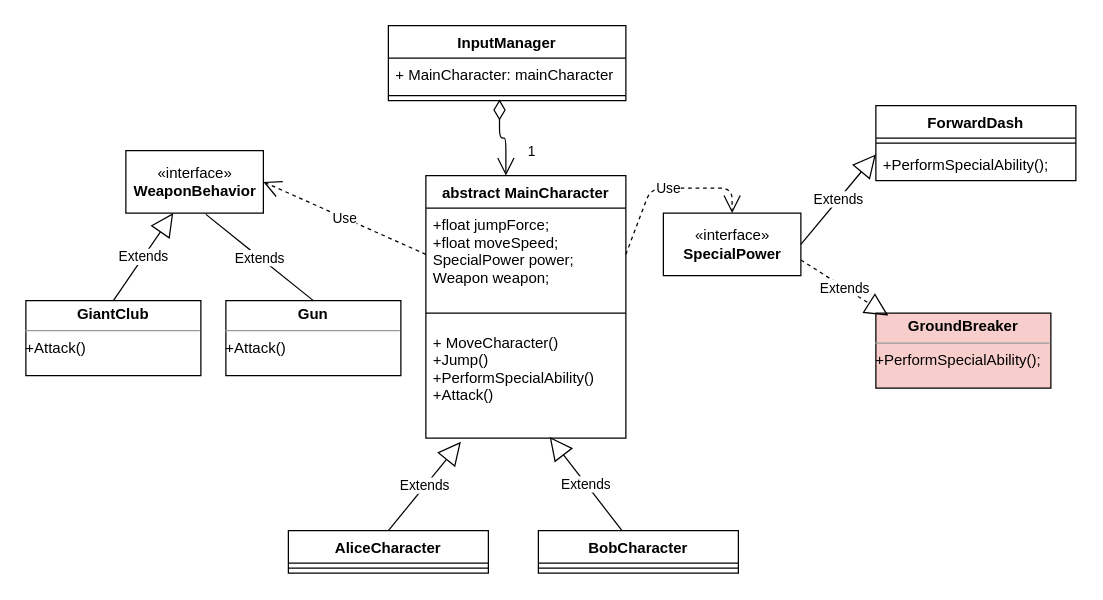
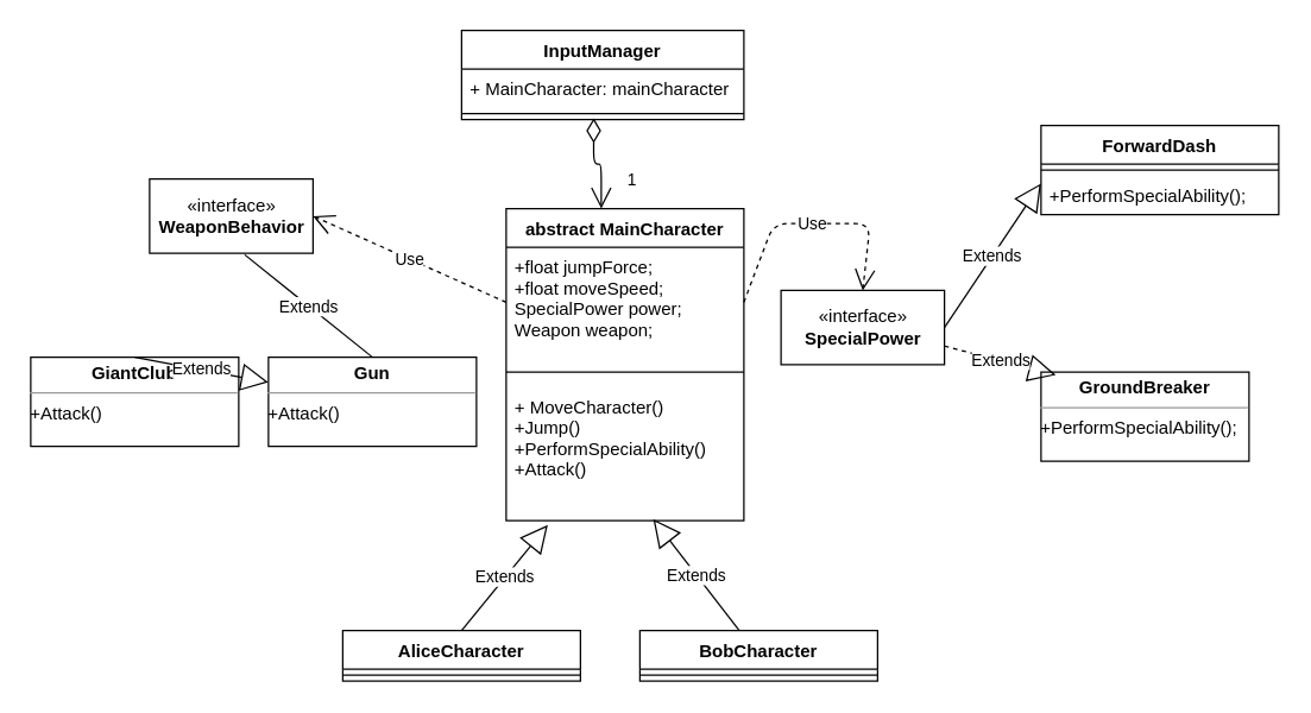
- <mxCell id="2" value="«interface»&lt;br&gt;&lt;b&gt;SpecialPower&lt;/b&gt;" style="html=1;" vertex="1" parent="1"><mxGeometry x="530" y="170" width="110" height="50" as="geometry" /></mxCell>
+ <mxCell id="2" value="«interface»&lt;br&gt;&lt;b&gt;SpecialPower&lt;/b&gt;" style="html=1;" vertex="1" parent="1"><mxGeometry x="525" y="195" width="110" height="50" as="geometry" /></mxCell>
- <mxCell id="28" value="Extends" style="endArrow=block;endSize=16;endFill=0;html=1;exitX=0.5;exitY=0;exitDx=0;exitDy=0;" edge="1" parent="1" source="26" target="3"><mxGeometry width="160" relative="1" as="geometry"><mxPoint x="360" y="230" as="sourcePoint" /><mxPoint x="520" y="230" as="targetPoint" /></mxGeometry></mxCell>
+ <mxCell id="28" value="Extends" style="endArrow=block;endSize=16;endFill=0;html=1;exitX=0.5;exitY=0;exitDx=0;exitDy=0;" edge="1" parent="1" source="26" target="27"><mxGeometry width="160" relative="1" as="geometry"><mxPoint x="360" y="230" as="sourcePoint" /><mxPoint x="520" y="230" as="targetPoint" /></mxGeometry></mxCell>
- <mxCell id="24" value="&lt;p style=&quot;margin: 0px ; margin-top: 4px ; text-align: center&quot;&gt;&lt;b&gt;GroundBreaker&lt;/b&gt;&lt;/p&gt;&lt;hr size=&quot;1&quot;&gt;&lt;div style=&quot;height: 2px&quot;&gt;+PerformSpecialAbility();&lt;/div&gt;" style="verticalAlign=top;align=left;overflow=fill;fontSize=12;fontFamily=Helvetica;html=1;fillColor=#f8cecc;" vertex="1" parent="1"><mxGeometry x="700" y="250" width="140" height="60" as="geometry" /></mxCell>
+ <mxCell id="24" value="&lt;p style=&quot;margin: 0px ; margin-top: 4px ; text-align: center&quot;&gt;&lt;b&gt;GroundBreaker&lt;/b&gt;&lt;/p&gt;&lt;hr size=&quot;1&quot;&gt;&lt;div style=&quot;height: 2px&quot;&gt;+PerformSpecialAbility();&lt;/div&gt;" style="verticalAlign=top;align=left;overflow=fill;fontSize=12;fontFamily=Helvetica;html=1;" vertex="1" parent="1"><mxGeometry x="700" y="250" width="140" height="60" as="geometry" /></mxCell>
